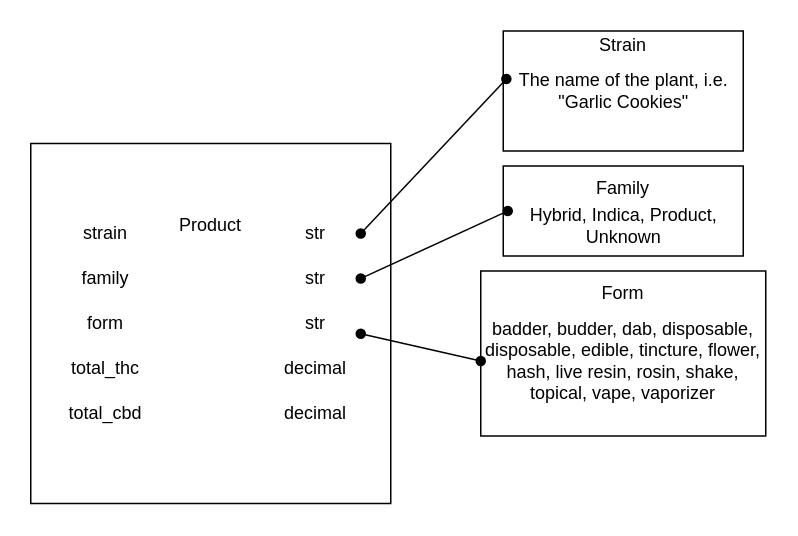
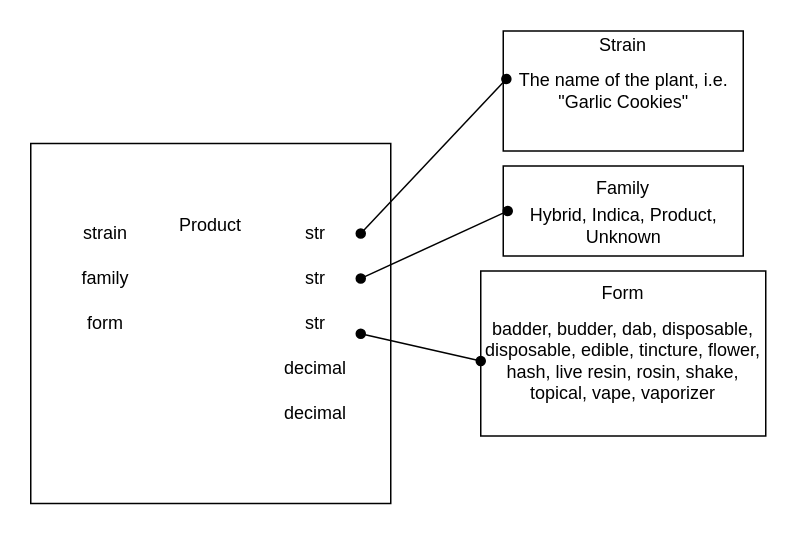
- <mxCell id="20" value="total_thc" style="text;html=1;strokeColor=none;fillColor=none;align=center;verticalAlign=middle;whiteSpace=wrap;rounded=0;" vertex="1" parent="14"><mxGeometry x="20" y="135" width="60" height="30" as="geometry" /></mxCell>
- <mxCell id="21" value="total_cbd" style="text;html=1;strokeColor=none;fillColor=none;align=center;verticalAlign=middle;whiteSpace=wrap;rounded=0;" vertex="1" parent="14"><mxGeometry x="20" y="165" width="60" height="30" as="geometry" /></mxCell>
